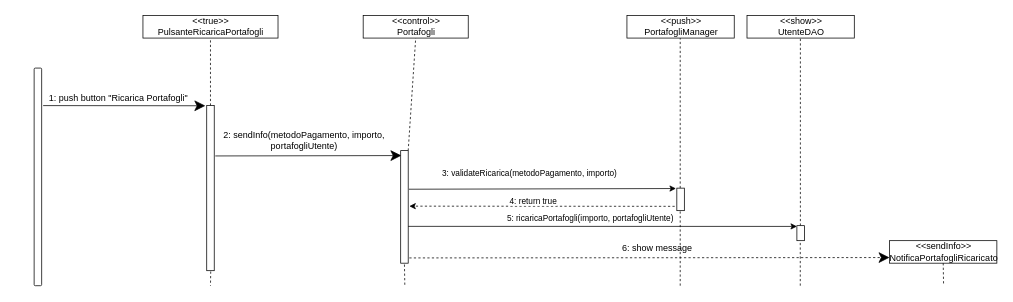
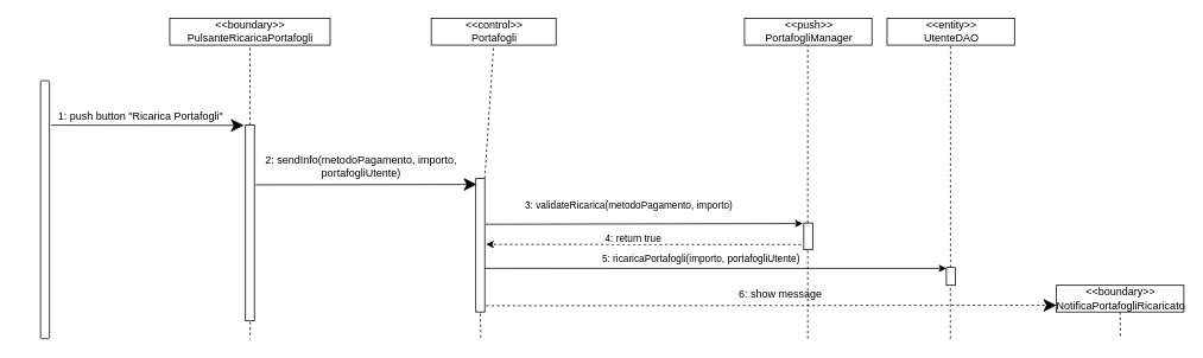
- <mxCell id="3" value="&lt;div&gt;&amp;lt;&amp;lt;true&amp;gt;&amp;gt;&lt;/div&gt;&lt;div&gt;PulsanteRicaricaPortafogli&lt;br&gt;&lt;/div&gt;" style="html=1;rounded=0;" parent="1" vertex="1"><mxGeometry x="190" y="20" width="180" height="30" as="geometry" /></mxCell>
+ <mxCell id="3" value="&lt;div&gt;&amp;lt;&amp;lt;boundary&amp;gt;&amp;gt;&lt;/div&gt;&lt;div&gt;PulsanteRicaricaPortafogli&lt;br&gt;&lt;/div&gt;" style="html=1;rounded=0;" parent="1" vertex="1"><mxGeometry x="190" y="20" width="180" height="30" as="geometry" /></mxCell>
- <mxCell id="31" value="&lt;div&gt;&amp;lt;&amp;lt;show&amp;gt;&amp;gt;&lt;/div&gt;&lt;div&gt;UtenteDAO&lt;br&gt;&lt;/div&gt;" style="html=1;rounded=0;" vertex="1" parent="1"><mxGeometry x="995" y="20" width="143" height="30" as="geometry" /></mxCell>
+ <mxCell id="31" value="&lt;div&gt;&amp;lt;&amp;lt;entity&amp;gt;&amp;gt;&lt;/div&gt;&lt;div&gt;UtenteDAO&lt;br&gt;&lt;/div&gt;" style="html=1;rounded=0;" vertex="1" parent="1"><mxGeometry x="995" y="20" width="143" height="30" as="geometry" /></mxCell>
- <mxCell id="9" value="&lt;div&gt;&amp;lt;&amp;lt;sendInfo&amp;gt;&amp;gt;&lt;/div&gt;&lt;div&gt;NotificaPortafogliRicaricato&lt;br&gt;&lt;/div&gt;" style="html=1;rounded=0;" parent="1" vertex="1"><mxGeometry x="1185" y="320" width="143" height="30" as="geometry" /></mxCell>
+ <mxCell id="9" value="&lt;div&gt;&amp;lt;&amp;lt;boundary&amp;gt;&amp;gt;&lt;/div&gt;&lt;div&gt;NotificaPortafogliRicaricato&lt;br&gt;&lt;/div&gt;" style="html=1;rounded=0;" parent="1" vertex="1"><mxGeometry x="1185" y="320" width="143" height="30" as="geometry" /></mxCell>
